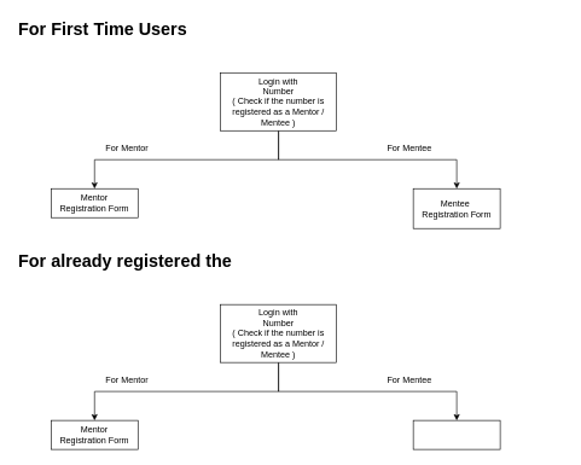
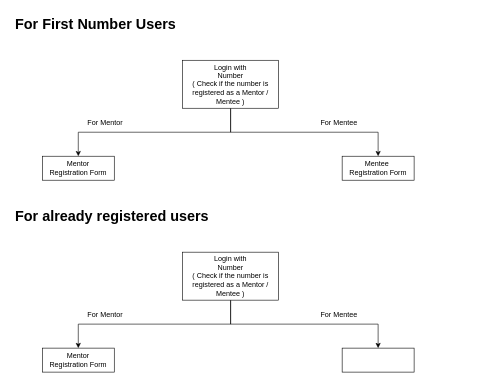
- <mxCell id="9" value="&lt;h1&gt;For First Time Users&lt;/h1&gt;" style="text;html=1;strokeColor=none;fillColor=none;spacing=5;spacingTop=-20;whiteSpace=wrap;overflow=hidden;rounded=0;labelBackgroundColor=none;" vertex="1" parent="1"><mxGeometry x="20" y="20" width="760" height="40" as="geometry" /></mxCell>
+ <mxCell id="9" value="&lt;h1&gt;For First Number Users&lt;/h1&gt;" style="text;html=1;strokeColor=none;fillColor=none;spacing=5;spacingTop=-20;whiteSpace=wrap;overflow=hidden;rounded=0;labelBackgroundColor=none;" vertex="1" parent="1"><mxGeometry x="20" y="20" width="760" height="40" as="geometry" /></mxCell>
- <mxCell id="6" value="&lt;span&gt;Mentee&amp;nbsp;&lt;/span&gt;&lt;br&gt;&lt;span&gt;Registration Form&lt;/span&gt;" style="rounded=0;whiteSpace=wrap;html=1;" vertex="1" parent="1"><mxGeometry x="570" y="260" width="120" height="55" as="geometry" /></mxCell>
+ <mxCell id="6" value="&lt;span&gt;Mentee&amp;nbsp;&lt;/span&gt;&lt;br&gt;&lt;span&gt;Registration Form&lt;/span&gt;" style="rounded=0;whiteSpace=wrap;html=1;" vertex="1" parent="1"><mxGeometry x="570" y="260" width="120" height="40" as="geometry" /></mxCell>
- <mxCell id="17" value="&lt;h1&gt;For already registered the&lt;/h1&gt;" style="text;html=1;strokeColor=none;fillColor=none;spacing=5;spacingTop=-20;whiteSpace=wrap;overflow=hidden;rounded=0;labelBackgroundColor=none;" vertex="1" parent="1"><mxGeometry x="20" y="340" width="760" height="40" as="geometry" /></mxCell>
+ <mxCell id="17" value="&lt;h1&gt;For already registered users&lt;/h1&gt;" style="text;html=1;strokeColor=none;fillColor=none;spacing=5;spacingTop=-20;whiteSpace=wrap;overflow=hidden;rounded=0;labelBackgroundColor=none;" vertex="1" parent="1"><mxGeometry x="20" y="340" width="760" height="40" as="geometry" /></mxCell>
